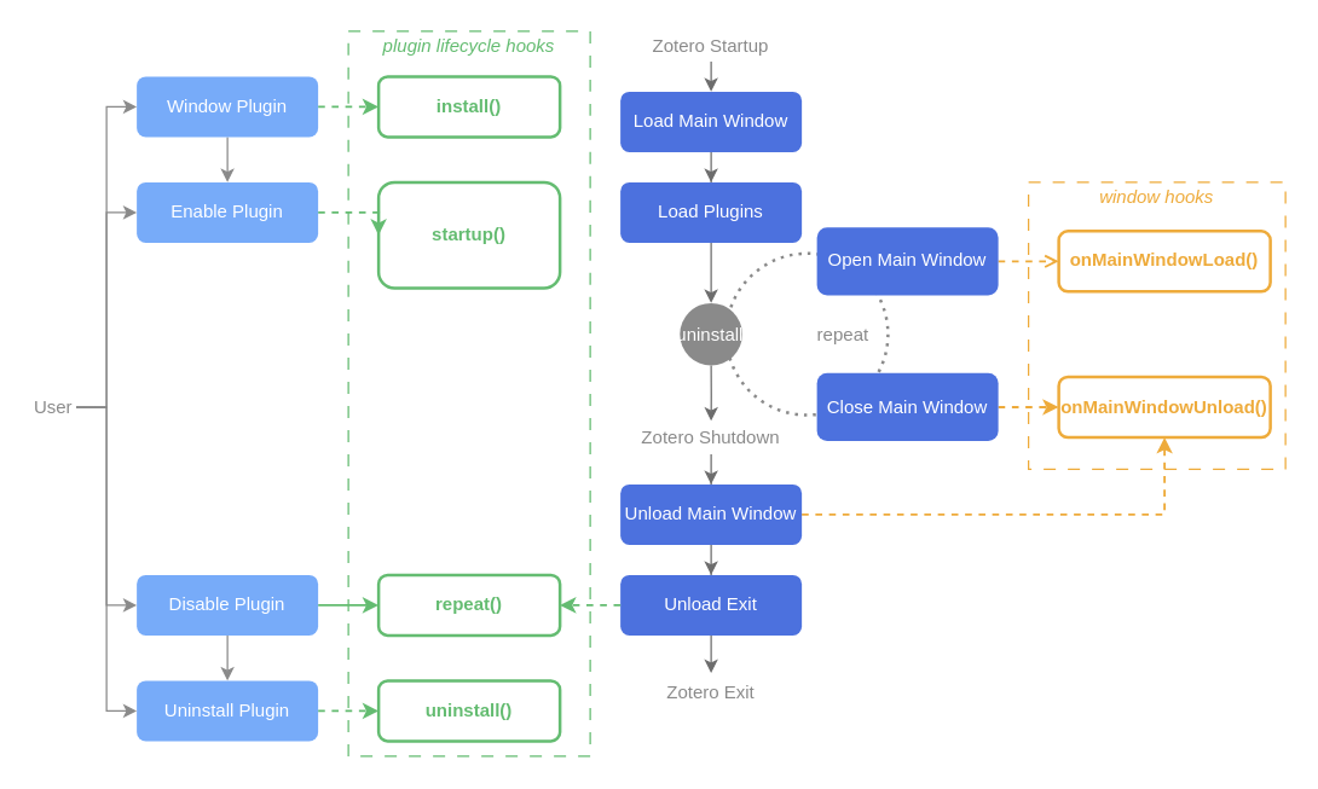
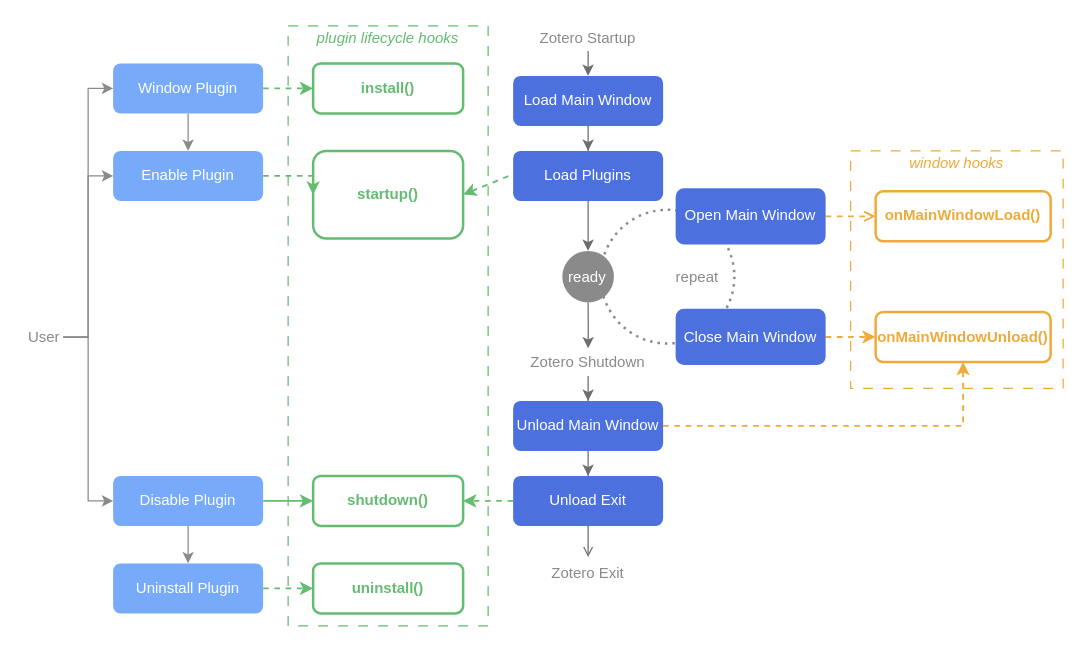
+ <mxCell id="30" value="" style="endArrow=classic;html=1;rounded=0;entryX=1;entryY=0.5;entryDx=0;entryDy=0;dashed=1;exitX=-0.032;exitY=0.505;exitDx=0;exitDy=0;exitPerimeter=0;strokeColor=#64BC71;strokeWidth=1.5;align=center;verticalAlign=middle;fontFamily=Helvetica;fontSize=11;fontColor=default;labelBackgroundColor=default;" edge="1" parent="1" source="9" target="10"><mxGeometry width="50" height="50" relative="1" as="geometry"><mxPoint x="460" y="164.72" as="sourcePoint" /><mxPoint x="340" y="164.72" as="targetPoint" /></mxGeometry></mxCell>
- <mxCell id="46" value="uninstall" style="ellipse;whiteSpace=wrap;html=1;aspect=fixed;direction=south;fillColor=#8a8a8a;strokeColor=none;fontColor=#FFFFFF;" vertex="1" parent="1"><mxGeometry x="449.38" y="200" width="41.25" height="41.25" as="geometry" /></mxCell>
+ <mxCell id="46" value="ready" style="ellipse;whiteSpace=wrap;html=1;aspect=fixed;direction=south;fillColor=#8a8a8a;strokeColor=none;fontColor=#FFFFFF;" vertex="1" parent="1"><mxGeometry x="449.38" y="200" width="41.25" height="41.25" as="geometry" /></mxCell>
- <mxCell id="28" value="repeat()" style="rounded=1;whiteSpace=wrap;html=1;strokeColor=#64bc71;strokeWidth=2;align=center;verticalAlign=middle;fontFamily=Helvetica;fontSize=12;fontColor=#64bc71;fontStyle=1;labelBorderColor=none;labelBackgroundColor=none;fillColor=default;" vertex="1" parent="1"><mxGeometry x="250" y="380" width="120" height="40" as="geometry" /></mxCell>
+ <mxCell id="28" value="shutdown()" style="rounded=1;whiteSpace=wrap;html=1;strokeColor=#64bc71;strokeWidth=2;align=center;verticalAlign=middle;fontFamily=Helvetica;fontSize=12;fontColor=#64bc71;fontStyle=1;labelBorderColor=none;labelBackgroundColor=none;fillColor=default;" vertex="1" parent="1"><mxGeometry x="250" y="380" width="120" height="40" as="geometry" /></mxCell>
- <mxCell id="21" style="edgeStyle=orthogonalEdgeStyle;rounded=0;orthogonalLoop=1;jettySize=auto;html=1;entryX=0.5;entryY=0;entryDx=0;entryDy=0;strokeColor=#6D6D6D;align=center;verticalAlign=middle;fontFamily=Helvetica;fontSize=11;fontColor=default;labelBackgroundColor=default;endArrow=classic;" edge="1" parent="1" source="22" target="23"><mxGeometry relative="1" as="geometry" /></mxCell>
+ <mxCell id="21" style="edgeStyle=orthogonalEdgeStyle;rounded=0;orthogonalLoop=1;jettySize=auto;html=1;entryX=0.5;entryY=0;entryDx=0;entryDy=0;strokeColor=#6D6D6D;align=center;verticalAlign=middle;fontFamily=Helvetica;fontSize=11;fontColor=default;labelBackgroundColor=default;endArrow=open;" edge="1" parent="1" source="22" target="23"><mxGeometry relative="1" as="geometry" /></mxCell>
- <mxCell id="40" style="edgeStyle=orthogonalEdgeStyle;rounded=0;orthogonalLoop=1;jettySize=auto;html=1;entryX=0;entryY=0.5;entryDx=0;entryDy=0;exitX=1;exitY=0.5;exitDx=0;exitDy=0;strokeColor=#8A8A8A;" edge="1" parent="1" source="42" target="33"><mxGeometry relative="1" as="geometry"><mxPoint x="50" y="277" as="sourcePoint" /></mxGeometry></mxCell>
